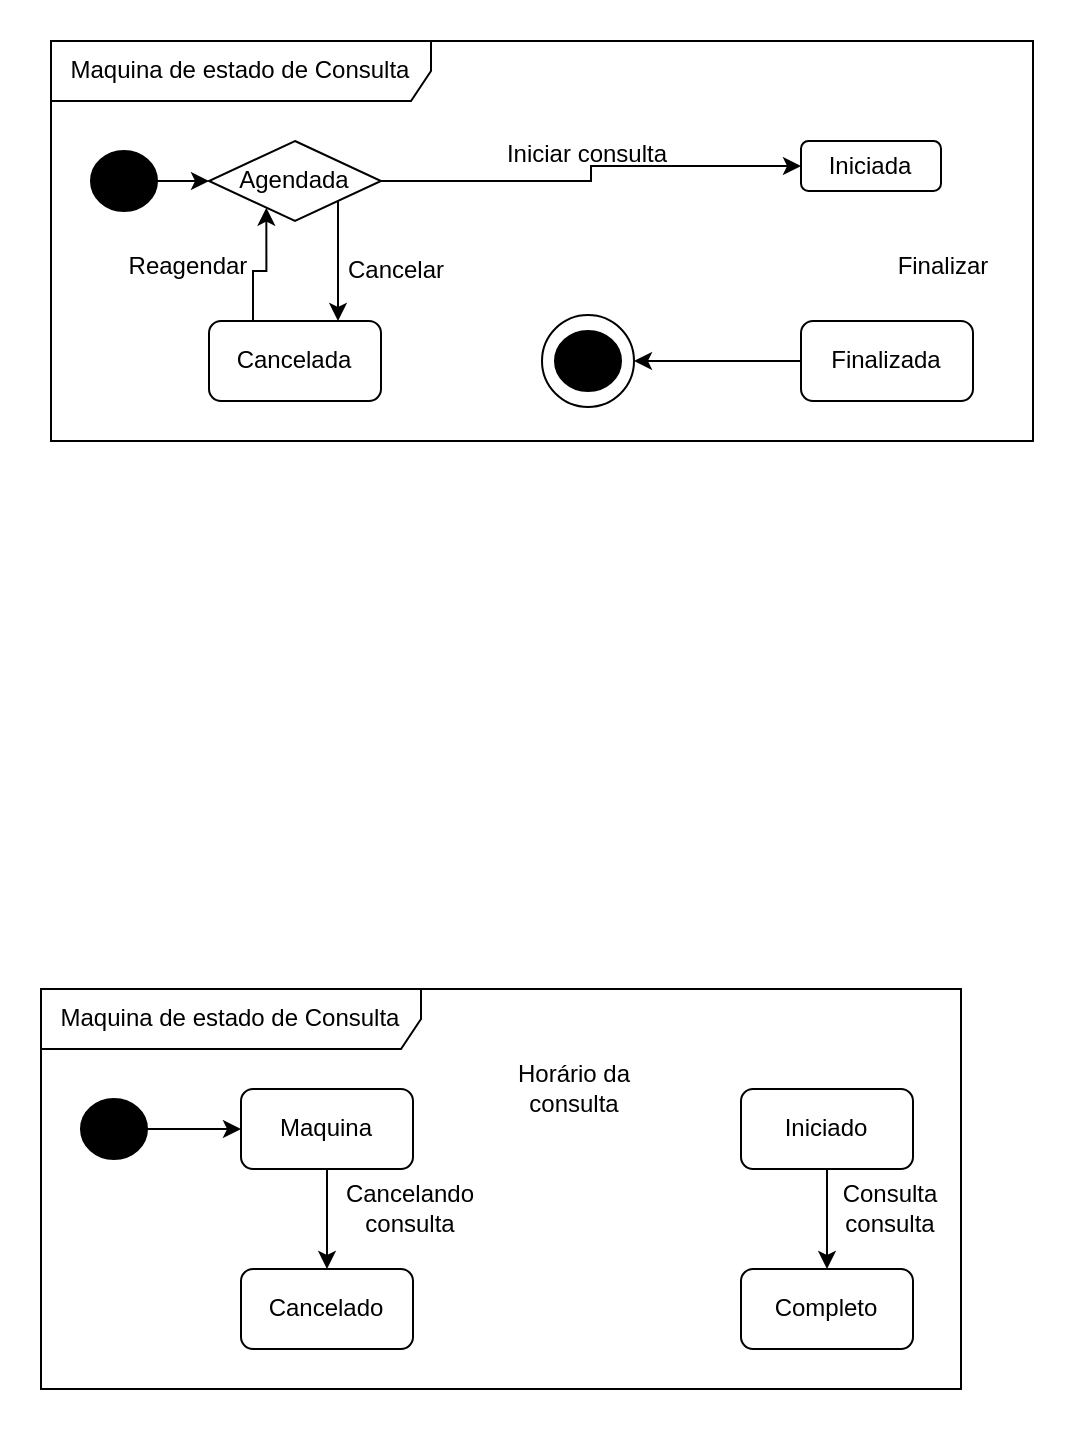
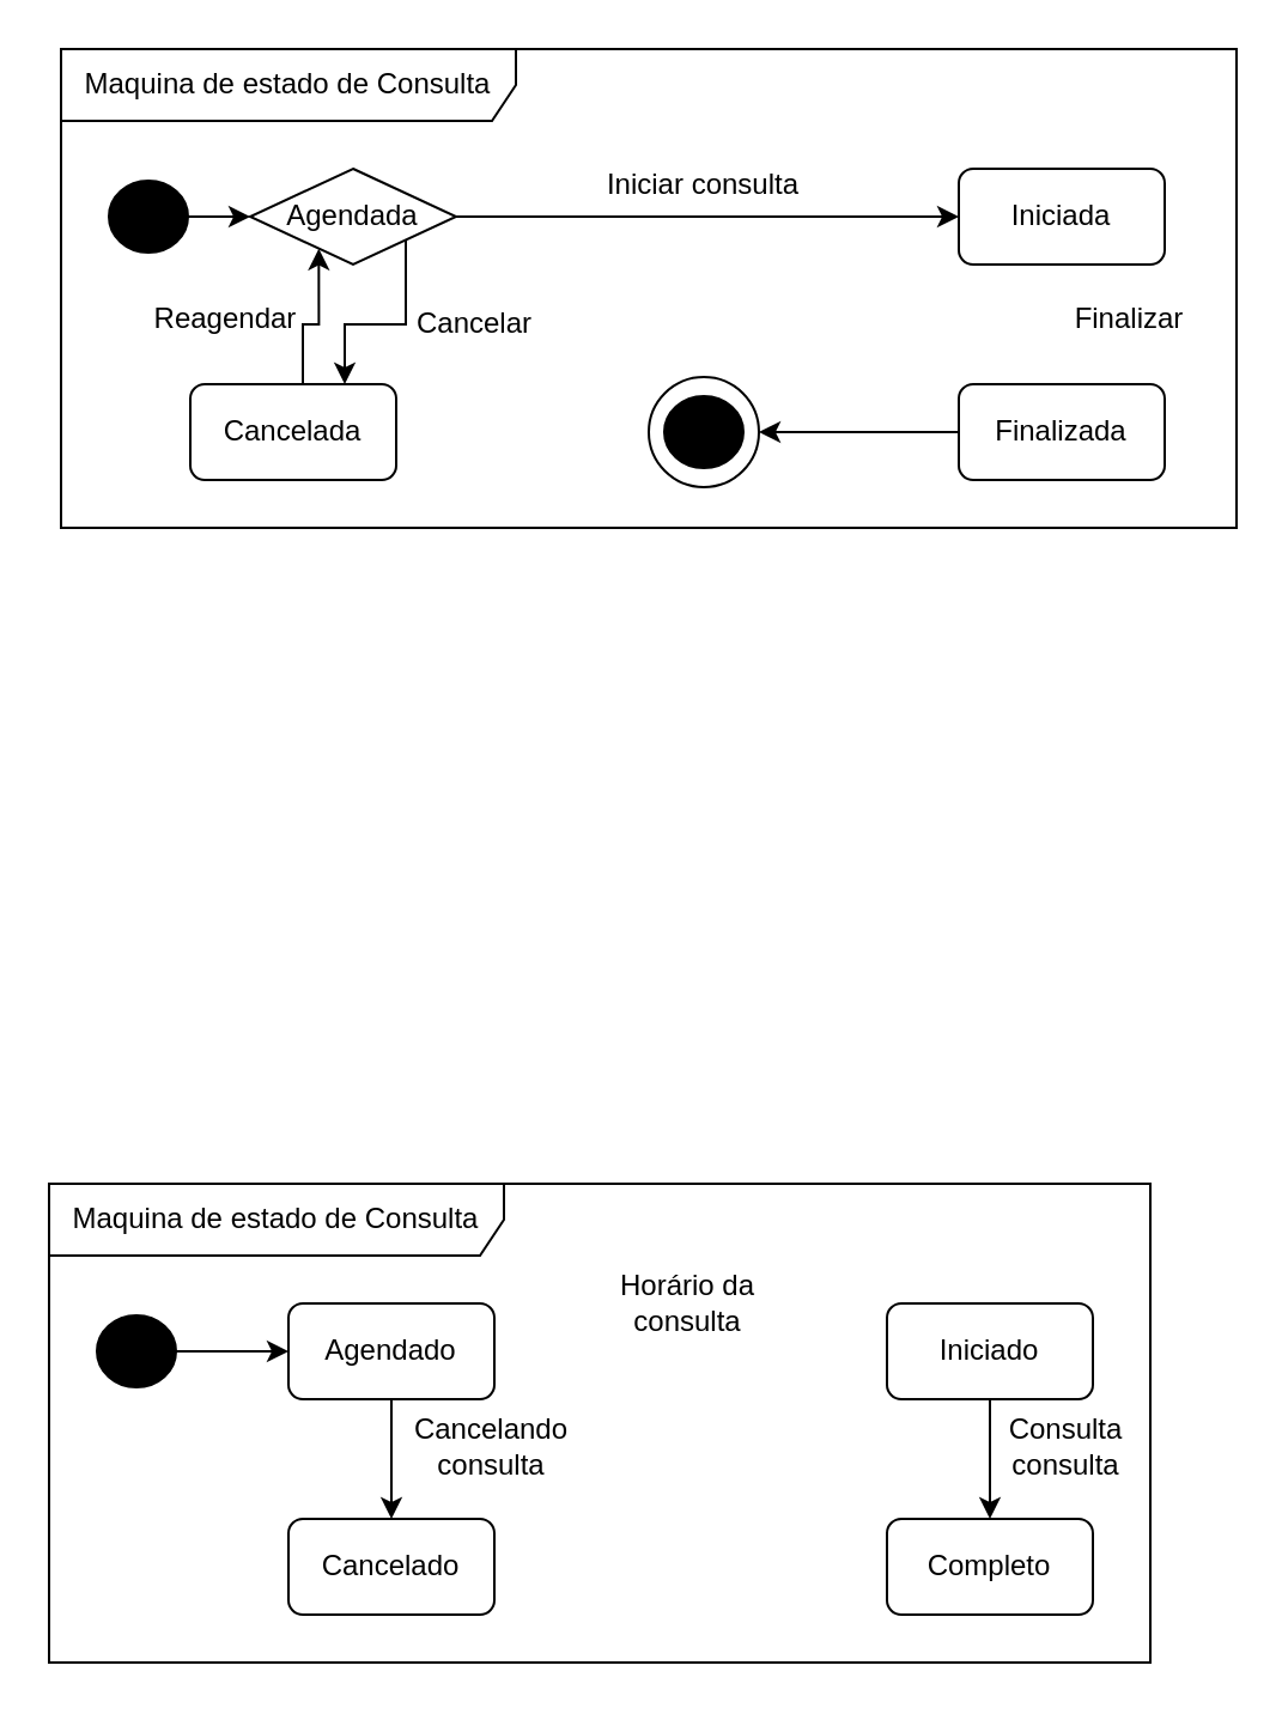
- <mxCell id="18" value="Iniciada" style="rounded=1;whiteSpace=wrap;html=1;" vertex="1" parent="1"><mxGeometry x="400" y="70" width="70" height="25" as="geometry" /></mxCell>
+ <mxCell id="18" value="Iniciada" style="rounded=1;whiteSpace=wrap;html=1;" vertex="1" parent="1"><mxGeometry x="400" y="70" width="86" height="40" as="geometry" /></mxCell>
- <mxCell id="22" value="Cancelada" style="rounded=1;whiteSpace=wrap;html=1;" vertex="1" parent="1"><mxGeometry x="104" y="160" width="86" height="40" as="geometry" /></mxCell>
+ <mxCell id="22" value="Cancelada" style="rounded=1;whiteSpace=wrap;html=1;" vertex="1" parent="1"><mxGeometry x="79" y="160" width="86" height="40" as="geometry" /></mxCell>
- <mxCell id="4" value="Maquina" style="rounded=1;whiteSpace=wrap;html=1;" vertex="1" parent="1"><mxGeometry x="120" y="544" width="86" height="40" as="geometry" /></mxCell>
+ <mxCell id="4" value="Agendado" style="rounded=1;whiteSpace=wrap;html=1;" vertex="1" parent="1"><mxGeometry x="120" y="544" width="86" height="40" as="geometry" /></mxCell>
